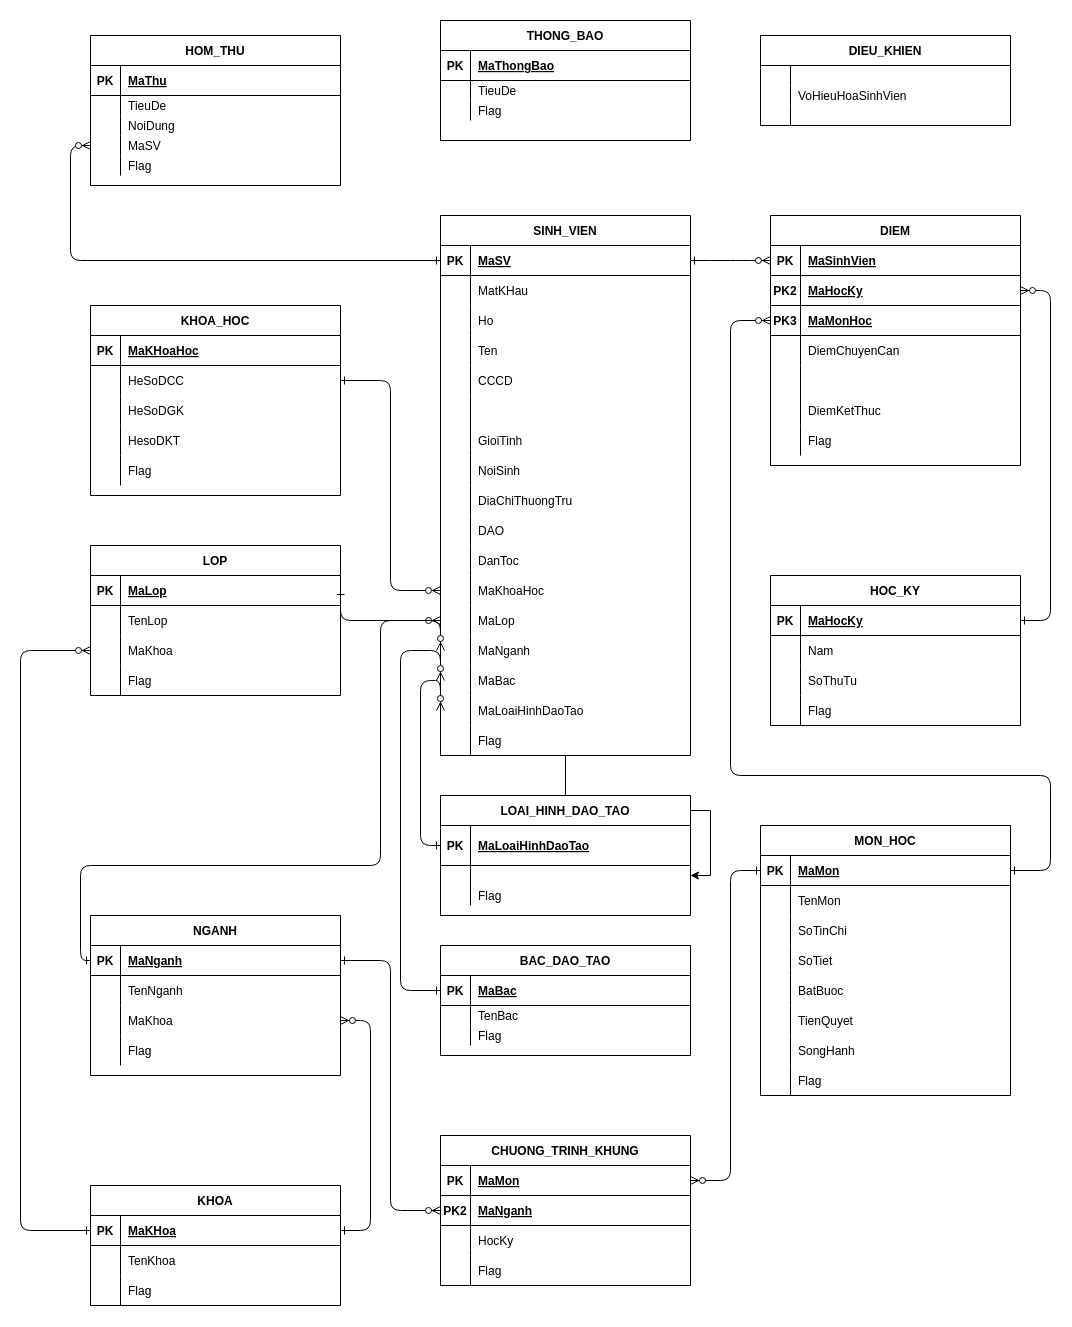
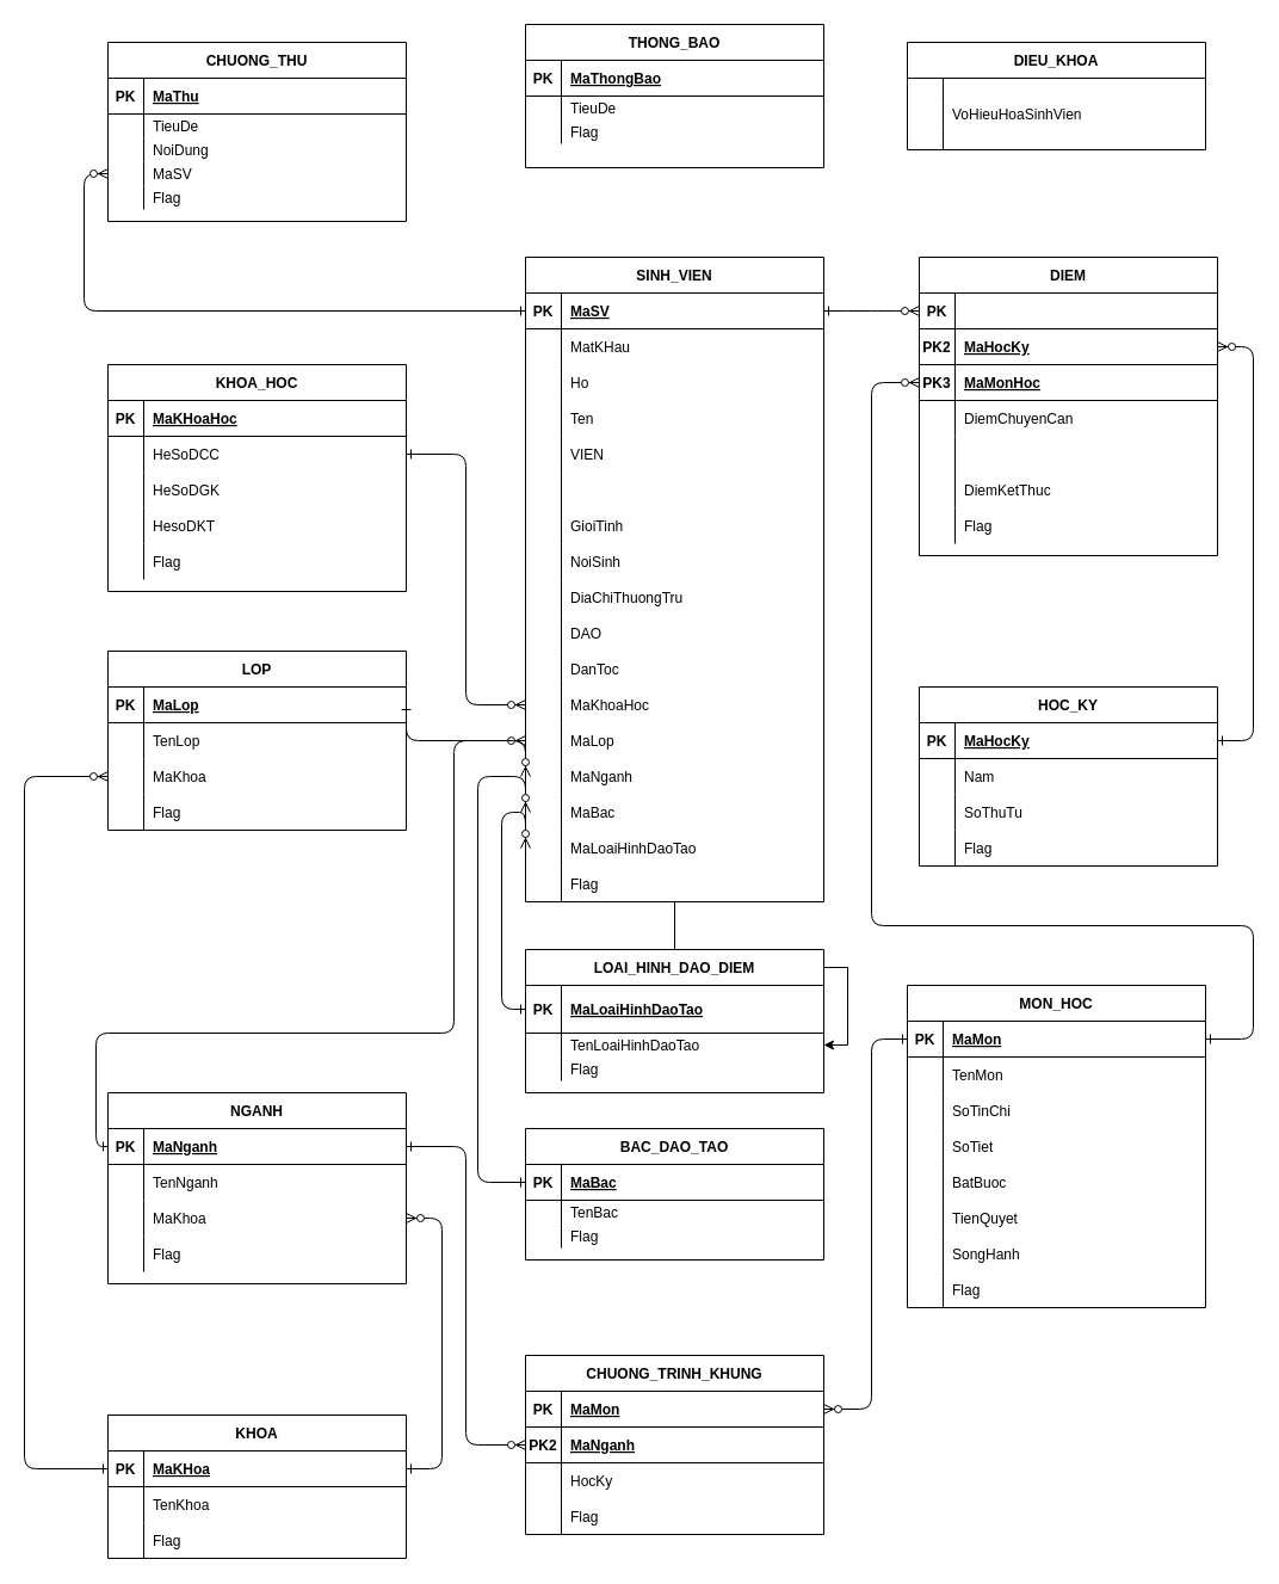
- <mxCell id="187" value="HOM_THU" style="shape=table;startSize=30;container=1;collapsible=1;childLayout=tableLayout;fixedRows=1;rowLines=0;fontStyle=1;align=center;resizeLast=1;" parent="1" vertex="1"><mxGeometry x="90" y="35" width="250" height="150" as="geometry" /></mxCell>
+ <mxCell id="187" value="CHUONG_THU" style="shape=table;startSize=30;container=1;collapsible=1;childLayout=tableLayout;fixedRows=1;rowLines=0;fontStyle=1;align=center;resizeLast=1;" parent="1" vertex="1"><mxGeometry x="90" y="35" width="250" height="150" as="geometry" /></mxCell>
- <mxCell id="214" value="DIEU_KHIEN" style="shape=table;startSize=30;container=1;collapsible=1;childLayout=tableLayout;fixedRows=1;rowLines=0;fontStyle=1;align=center;resizeLast=1;" parent="1" vertex="1"><mxGeometry x="760" y="35" width="250" height="90" as="geometry" /></mxCell>
+ <mxCell id="214" value="DIEU_KHOA" style="shape=table;startSize=30;container=1;collapsible=1;childLayout=tableLayout;fixedRows=1;rowLines=0;fontStyle=1;align=center;resizeLast=1;" parent="1" vertex="1"><mxGeometry x="760" y="35" width="250" height="90" as="geometry" /></mxCell>
- <mxCell id="59" value="MaSinhVien" style="shape=partialRectangle;overflow=hidden;connectable=0;fillColor=none;top=0;left=0;bottom=0;right=0;align=left;spacingLeft=6;fontStyle=5;" parent="57" vertex="1"><mxGeometry x="30" width="220" height="30" as="geometry"><mxRectangle width="220" height="30" as="alternateBounds" /></mxGeometry></mxCell>
- <mxCell id="20" value="CCCD" style="shape=partialRectangle;overflow=hidden;connectable=0;fillColor=none;top=0;left=0;bottom=0;right=0;align=left;spacingLeft=6;" parent="18" vertex="1"><mxGeometry x="30" width="220" height="30" as="geometry"><mxRectangle width="220" height="30" as="alternateBounds" /></mxGeometry></mxCell>
+ <mxCell id="20" value="VIEN" style="shape=partialRectangle;overflow=hidden;connectable=0;fillColor=none;top=0;left=0;bottom=0;right=0;align=left;spacingLeft=6;" parent="18" vertex="1"><mxGeometry x="30" width="220" height="30" as="geometry"><mxRectangle width="220" height="30" as="alternateBounds" /></mxGeometry></mxCell>
- <mxCell id="235" value="LOAI_HINH_DAO_TAO" style="shape=table;startSize=30;container=1;collapsible=1;childLayout=tableLayout;fixedRows=1;rowLines=0;fontStyle=1;align=center;resizeLast=1;" parent="1" vertex="1"><mxGeometry x="440" y="795" width="250" height="120" as="geometry" /></mxCell>
+ <mxCell id="235" value="LOAI_HINH_DAO_DIEM" style="shape=table;startSize=30;container=1;collapsible=1;childLayout=tableLayout;fixedRows=1;rowLines=0;fontStyle=1;align=center;resizeLast=1;" parent="1" vertex="1"><mxGeometry x="440" y="795" width="250" height="120" as="geometry" /></mxCell>
+ <mxCell id="241" value="TenLoaiHinhDaoTao" style="shape=partialRectangle;overflow=hidden;connectable=0;fillColor=none;top=0;left=0;bottom=0;right=0;align=left;spacingLeft=6;" parent="239" vertex="1"><mxGeometry x="30" width="220" height="20" as="geometry"><mxRectangle width="220" height="20" as="alternateBounds" /></mxGeometry></mxCell>
